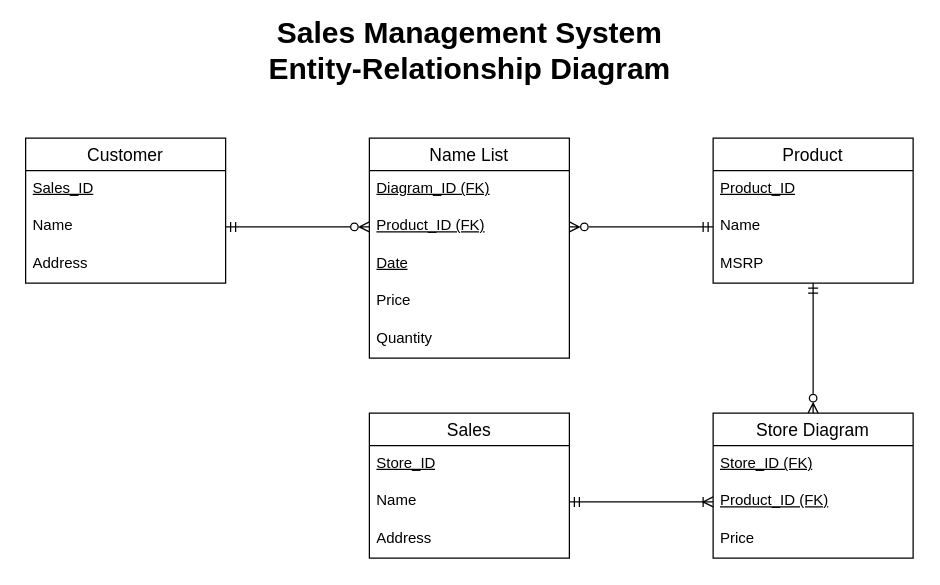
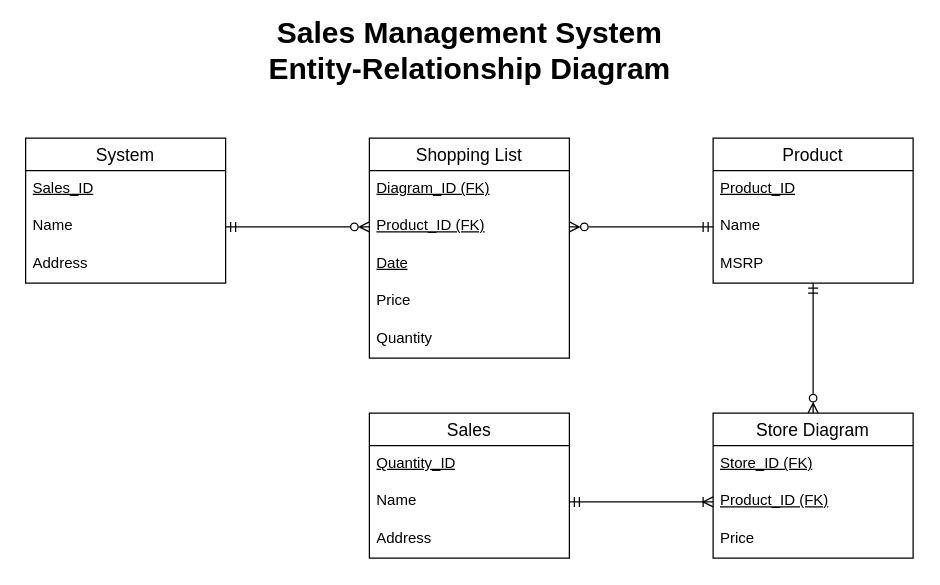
- <mxCell id="2" value="Customer" style="swimlane;fontStyle=0;childLayout=stackLayout;horizontal=1;startSize=26;horizontalStack=0;resizeParent=1;resizeParentMax=0;resizeLast=0;collapsible=1;marginBottom=0;align=center;fontSize=14;" vertex="1" parent="1"><mxGeometry x="20" y="110" width="160" height="116" as="geometry" /></mxCell>
+ <mxCell id="2" value="System" style="swimlane;fontStyle=0;childLayout=stackLayout;horizontal=1;startSize=26;horizontalStack=0;resizeParent=1;resizeParentMax=0;resizeLast=0;collapsible=1;marginBottom=0;align=center;fontSize=14;" vertex="1" parent="1"><mxGeometry x="20" y="110" width="160" height="116" as="geometry" /></mxCell>
- <mxCell id="14" value="Name List" style="swimlane;fontStyle=0;childLayout=stackLayout;horizontal=1;startSize=26;horizontalStack=0;resizeParent=1;resizeParentMax=0;resizeLast=0;collapsible=1;marginBottom=0;align=center;fontSize=14;" vertex="1" parent="1"><mxGeometry x="295" y="110" width="160" height="176" as="geometry" /></mxCell>
+ <mxCell id="14" value="Shopping List" style="swimlane;fontStyle=0;childLayout=stackLayout;horizontal=1;startSize=26;horizontalStack=0;resizeParent=1;resizeParentMax=0;resizeLast=0;collapsible=1;marginBottom=0;align=center;fontSize=14;" vertex="1" parent="1"><mxGeometry x="295" y="110" width="160" height="176" as="geometry" /></mxCell>
- <mxCell id="7" value="Store_ID" style="text;strokeColor=none;fillColor=none;spacingLeft=4;spacingRight=4;overflow=hidden;rotatable=0;points=[[0,0.5],[1,0.5]];portConstraint=eastwest;fontSize=12;whiteSpace=wrap;html=1;fontStyle=4" vertex="1" parent="6"><mxGeometry y="26" width="160" height="30" as="geometry" /></mxCell>
+ <mxCell id="7" value="Quantity_ID" style="text;strokeColor=none;fillColor=none;spacingLeft=4;spacingRight=4;overflow=hidden;rotatable=0;points=[[0,0.5],[1,0.5]];portConstraint=eastwest;fontSize=12;whiteSpace=wrap;html=1;fontStyle=4" vertex="1" parent="6"><mxGeometry y="26" width="160" height="30" as="geometry" /></mxCell>
